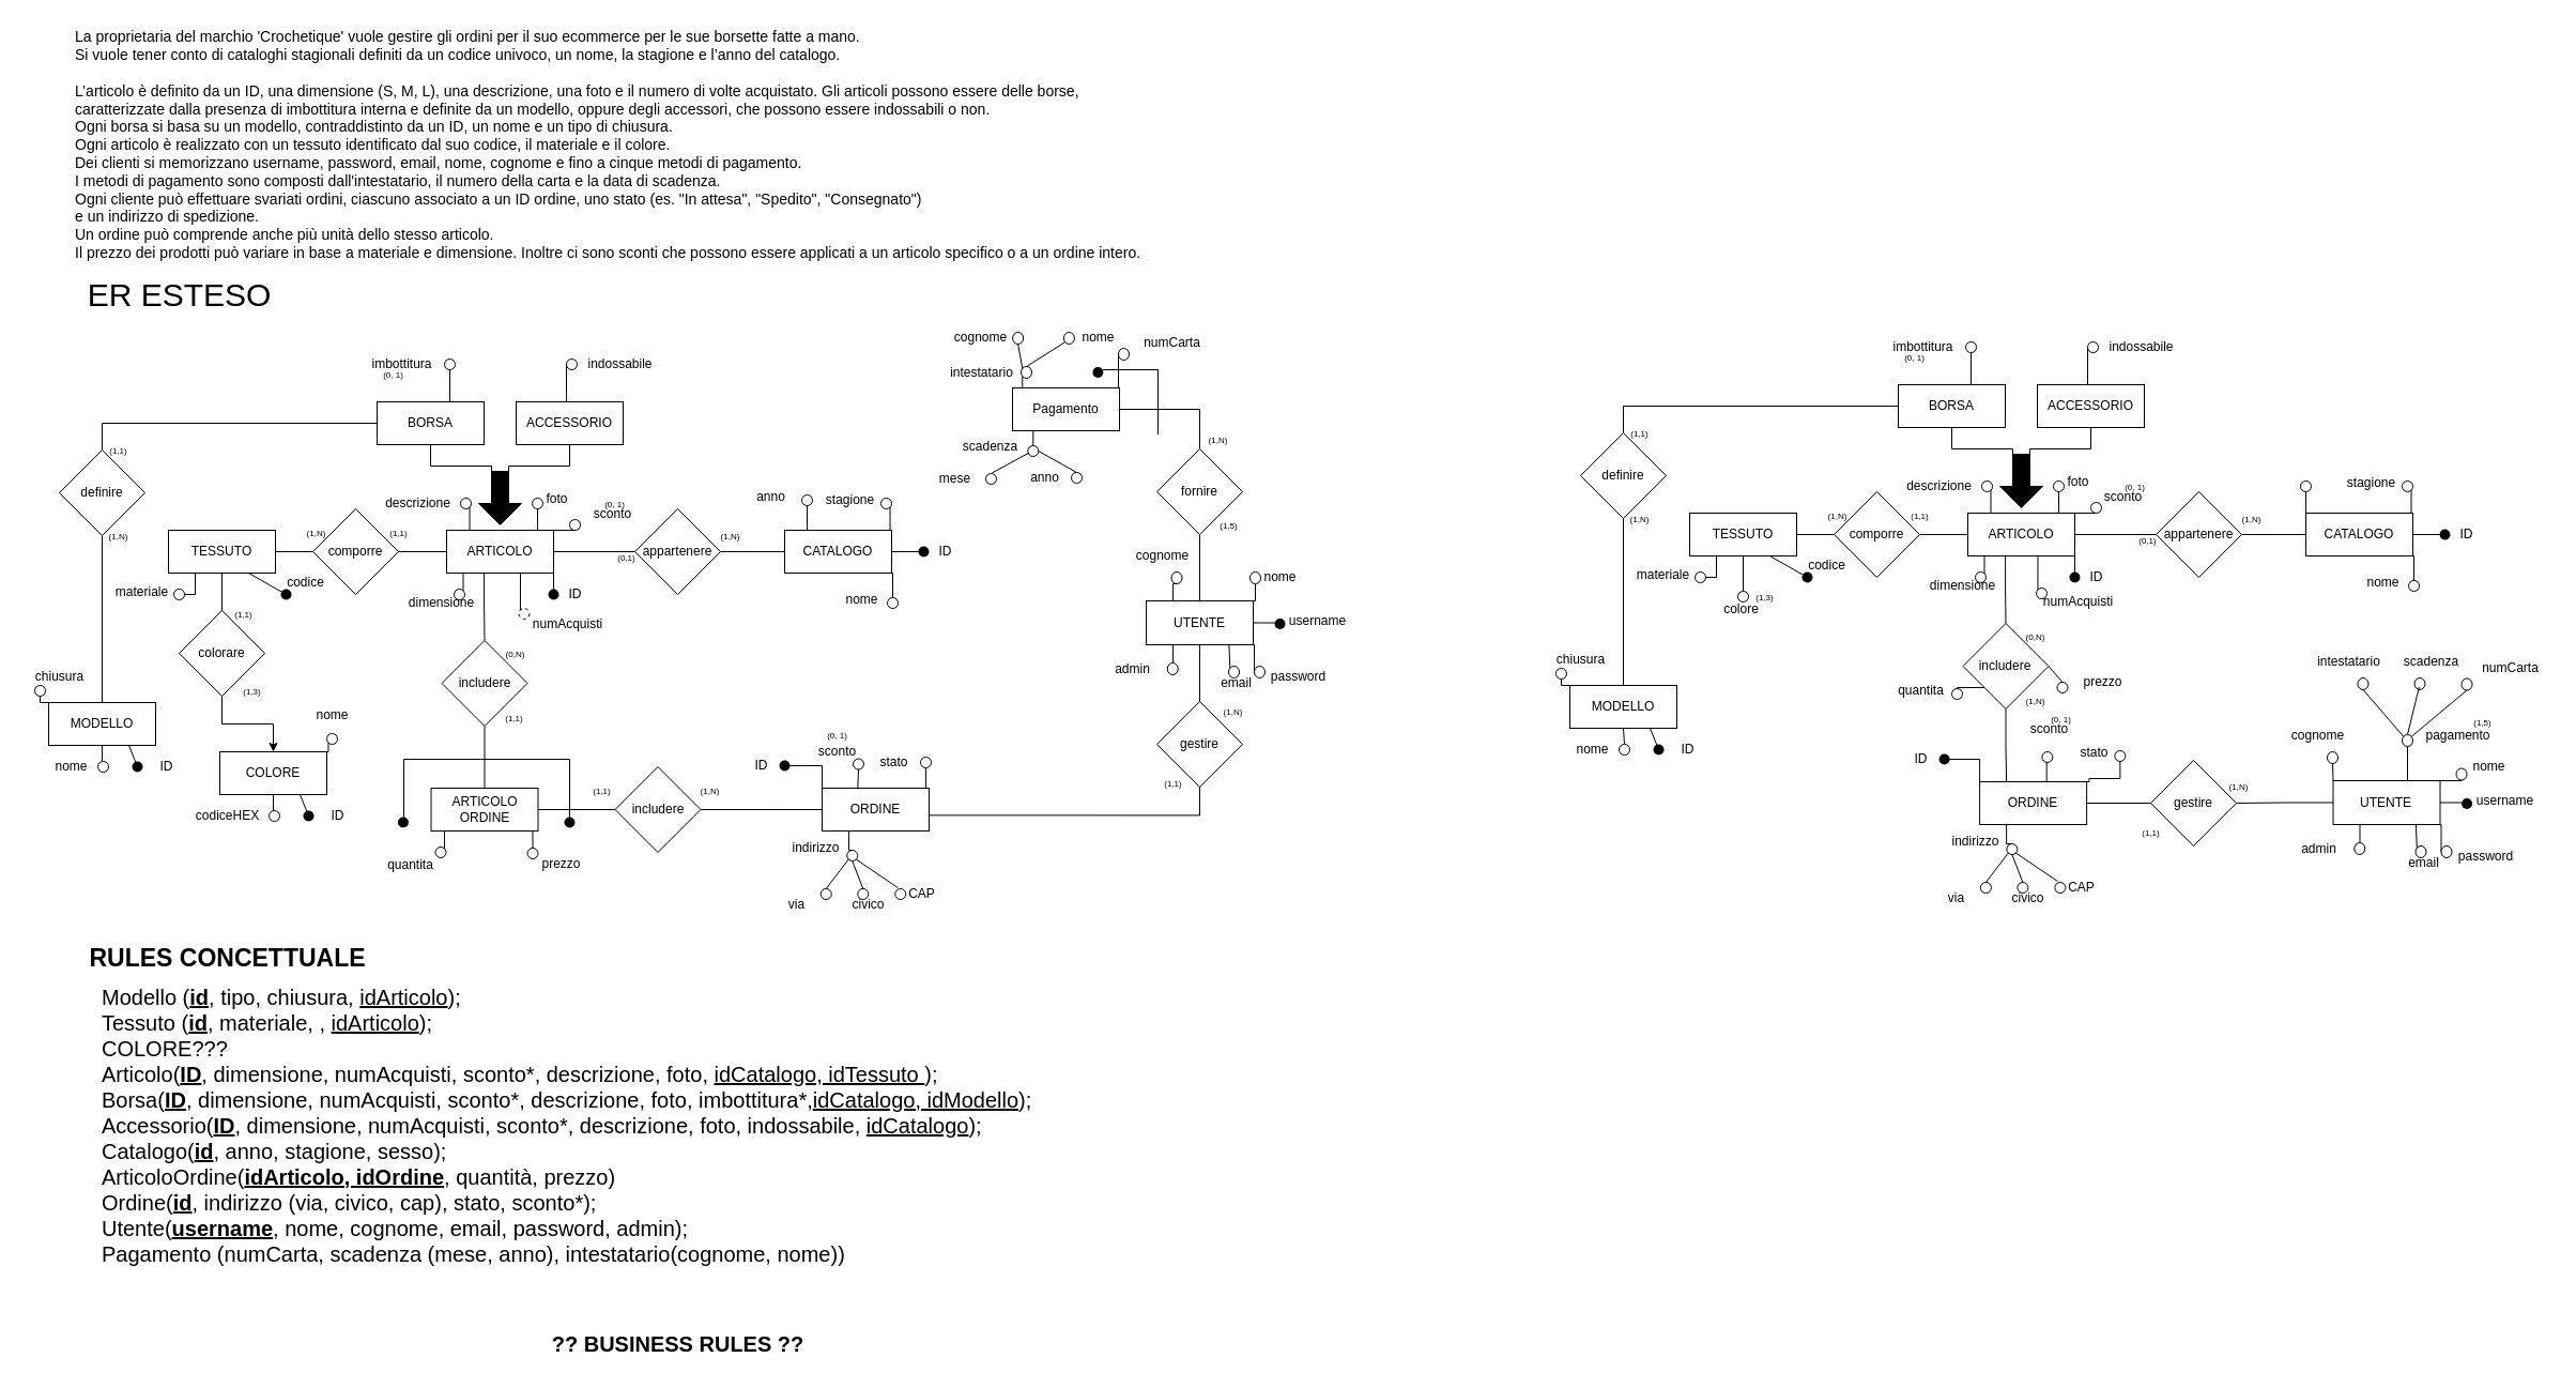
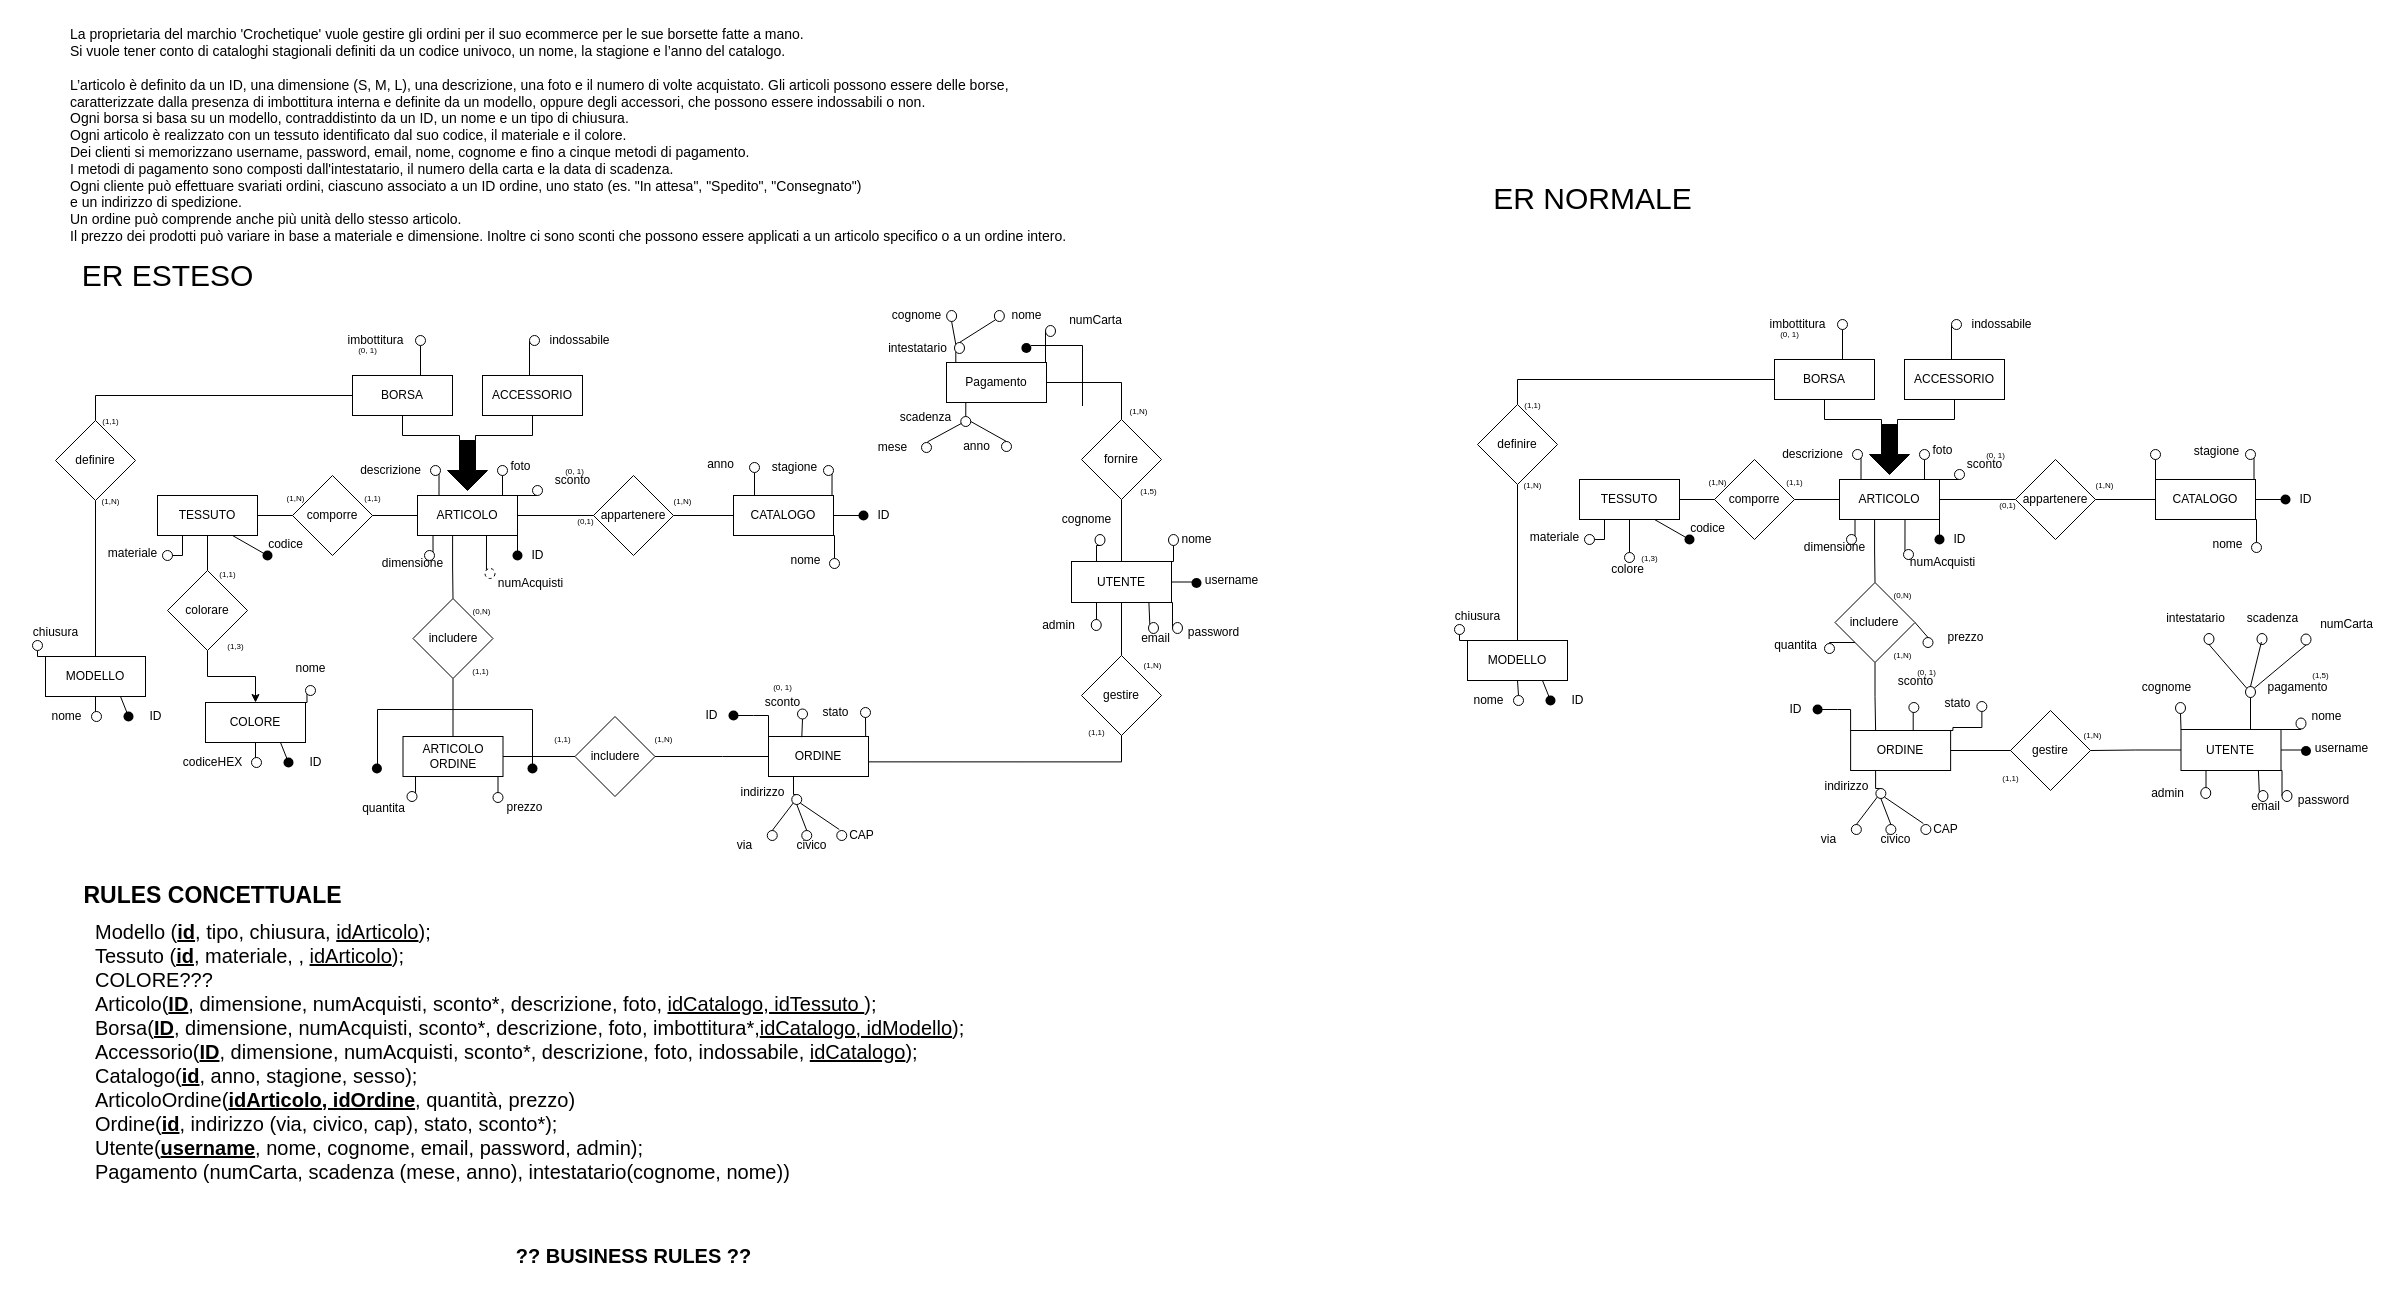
+ <mxCell id="345" value="ER NORMALE" style="text;html=1;align=center;verticalAlign=middle;resizable=0;points=[];autosize=1;strokeColor=none;fillColor=none;fontSize=30;" parent="1" vertex="1"><mxGeometry x="1482" y="173" width="220" height="50" as="geometry" /></mxCell>
